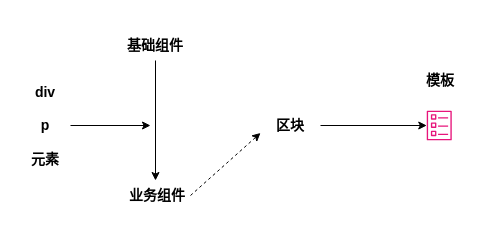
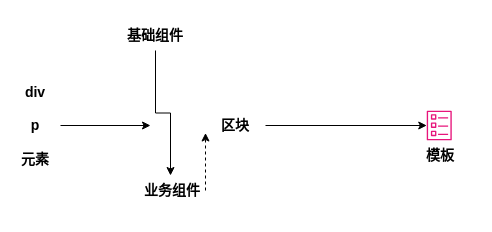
- <mxCell id="4" value="基础组件" style="text;html=1;align=center;verticalAlign=middle;whiteSpace=wrap;rounded=0;fontSize=14;fontStyle=1" vertex="1" parent="1"><mxGeometry x="120" y="30" width="70" height="30" as="geometry" /></mxCell>
+ <mxCell id="4" value="基础组件" style="text;html=1;align=center;verticalAlign=middle;whiteSpace=wrap;rounded=0;fontSize=14;fontStyle=1" vertex="1" parent="1"><mxGeometry x="120" y="20" width="70" height="30" as="geometry" /></mxCell>
- <mxCell id="7" value="模板" style="text;html=1;align=center;verticalAlign=middle;whiteSpace=wrap;rounded=0;fontSize=14;fontStyle=1" vertex="1" parent="1"><mxGeometry x="410" y="65" width="60" height="30" as="geometry" /></mxCell>
+ <mxCell id="7" value="模板" style="text;html=1;align=center;verticalAlign=middle;whiteSpace=wrap;rounded=0;fontSize=14;fontStyle=1" vertex="1" parent="1"><mxGeometry x="410" y="140" width="60" height="30" as="geometry" /></mxCell>
- <mxCell id="2" value="&lt;span style=&quot;font-size: 14px;&quot;&gt;&lt;span style=&quot;font-size: 14px;&quot;&gt;div&lt;br style=&quot;font-size: 14px;&quot;&gt;&lt;br style=&quot;font-size: 14px;&quot;&gt;p&lt;br style=&quot;font-size: 14px;&quot;&gt;&lt;br style=&quot;font-size: 14px;&quot;&gt;元素&lt;br style=&quot;font-size: 14px;&quot;&gt;&lt;/span&gt;&lt;/span&gt;" style="text;html=1;align=center;verticalAlign=middle;whiteSpace=wrap;rounded=0;fontSize=14;fontStyle=1" vertex="1" parent="1"><mxGeometry x="20" y="70" width="50" height="110" as="geometry" /></mxCell>
+ <mxCell id="2" value="&lt;span style=&quot;font-size: 14px;&quot;&gt;&lt;span style=&quot;font-size: 14px;&quot;&gt;div&lt;br style=&quot;font-size: 14px;&quot;&gt;&lt;br style=&quot;font-size: 14px;&quot;&gt;p&lt;br style=&quot;font-size: 14px;&quot;&gt;&lt;br style=&quot;font-size: 14px;&quot;&gt;元素&lt;br style=&quot;font-size: 14px;&quot;&gt;&lt;/span&gt;&lt;/span&gt;" style="text;html=1;align=center;verticalAlign=middle;whiteSpace=wrap;rounded=0;fontSize=14;fontStyle=1" vertex="1" parent="1"><mxGeometry x="10" y="70" width="50" height="110" as="geometry" /></mxCell>
- <mxCell id="6" value="区块" style="text;html=1;align=center;verticalAlign=middle;whiteSpace=wrap;rounded=0;fontSize=14;fontStyle=1" vertex="1" parent="1"><mxGeometry x="260" y="110" width="60" height="30" as="geometry" /></mxCell>
+ <mxCell id="6" value="区块" style="text;html=1;align=center;verticalAlign=middle;whiteSpace=wrap;rounded=0;fontSize=14;fontStyle=1" vertex="1" parent="1"><mxGeometry x="205" y="110" width="60" height="30" as="geometry" /></mxCell>
- <mxCell id="5" value="&amp;nbsp;业务组件" style="text;html=1;align=center;verticalAlign=middle;whiteSpace=wrap;rounded=0;fontSize=14;fontStyle=1" vertex="1" parent="1"><mxGeometry x="120" y="180" width="70" height="30" as="geometry" /></mxCell>
+ <mxCell id="5" value="&amp;nbsp;业务组件" style="text;html=1;align=center;verticalAlign=middle;whiteSpace=wrap;rounded=0;fontSize=14;fontStyle=1" vertex="1" parent="1"><mxGeometry x="135" y="175" width="70" height="30" as="geometry" /></mxCell>
